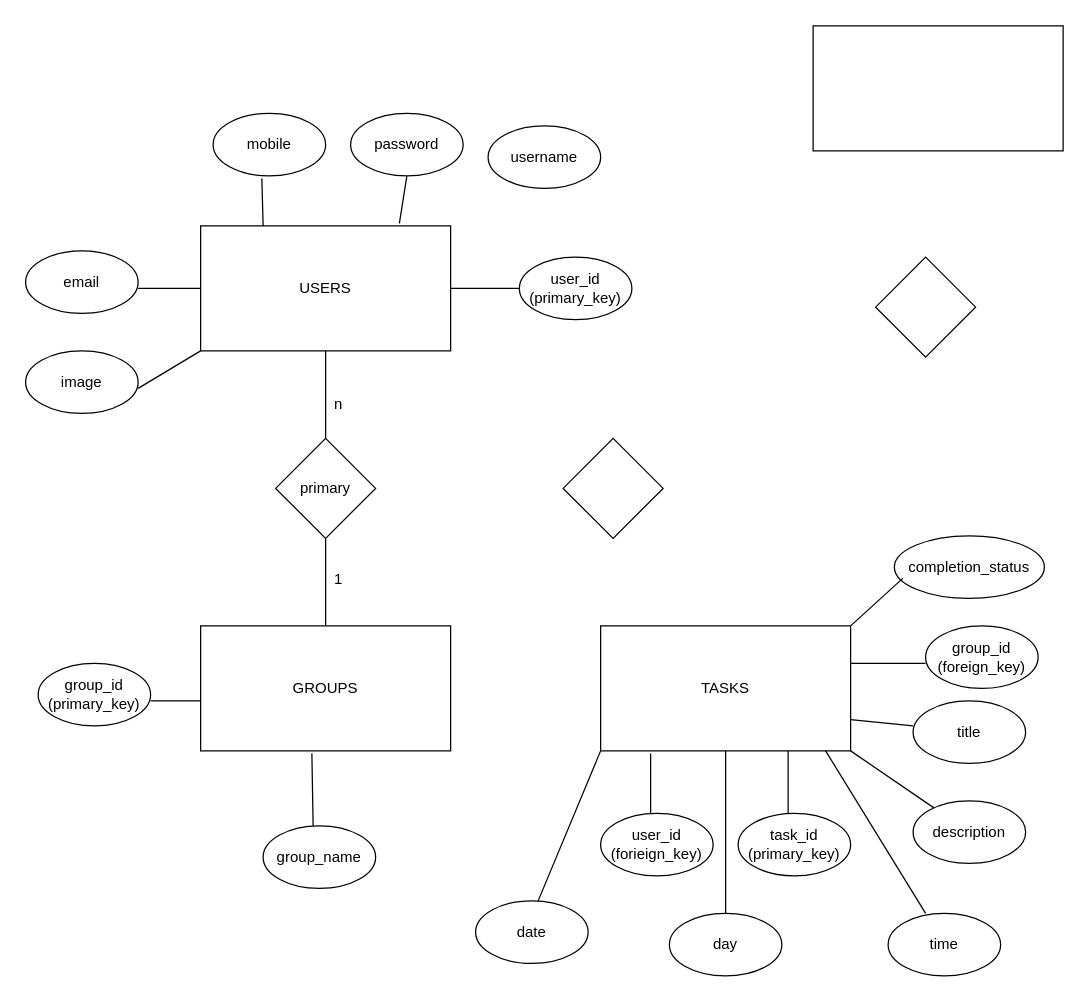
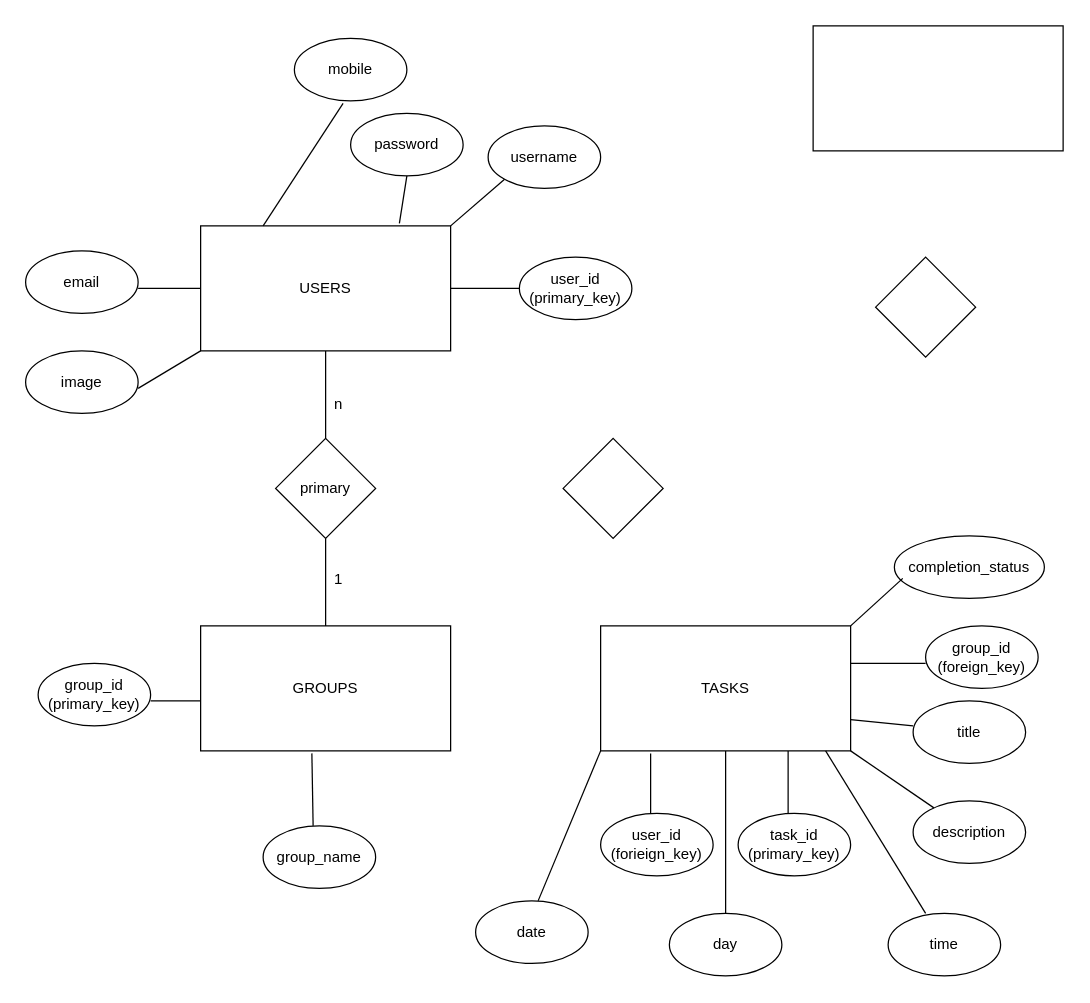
- <mxCell id="15" value="mobile" style="ellipse;whiteSpace=wrap;html=1;" vertex="1" parent="1"><mxGeometry x="170" y="90" width="90" height="50" as="geometry" /></mxCell>
+ <mxCell id="15" value="mobile" style="ellipse;whiteSpace=wrap;html=1;" vertex="1" parent="1"><mxGeometry x="235" y="30" width="90" height="50" as="geometry" /></mxCell>
+ <mxCell id="12" value="" style="endArrow=none;html=1;rounded=0;exitX=1;exitY=0;exitDx=0;exitDy=0;entryX=0;entryY=1;entryDx=0;entryDy=0;" edge="1" parent="1" source="2" target="11"><mxGeometry width="50" height="50" relative="1" as="geometry"><mxPoint x="365" y="200" as="sourcePoint" /><mxPoint x="415" y="150" as="targetPoint" /></mxGeometry></mxCell>
